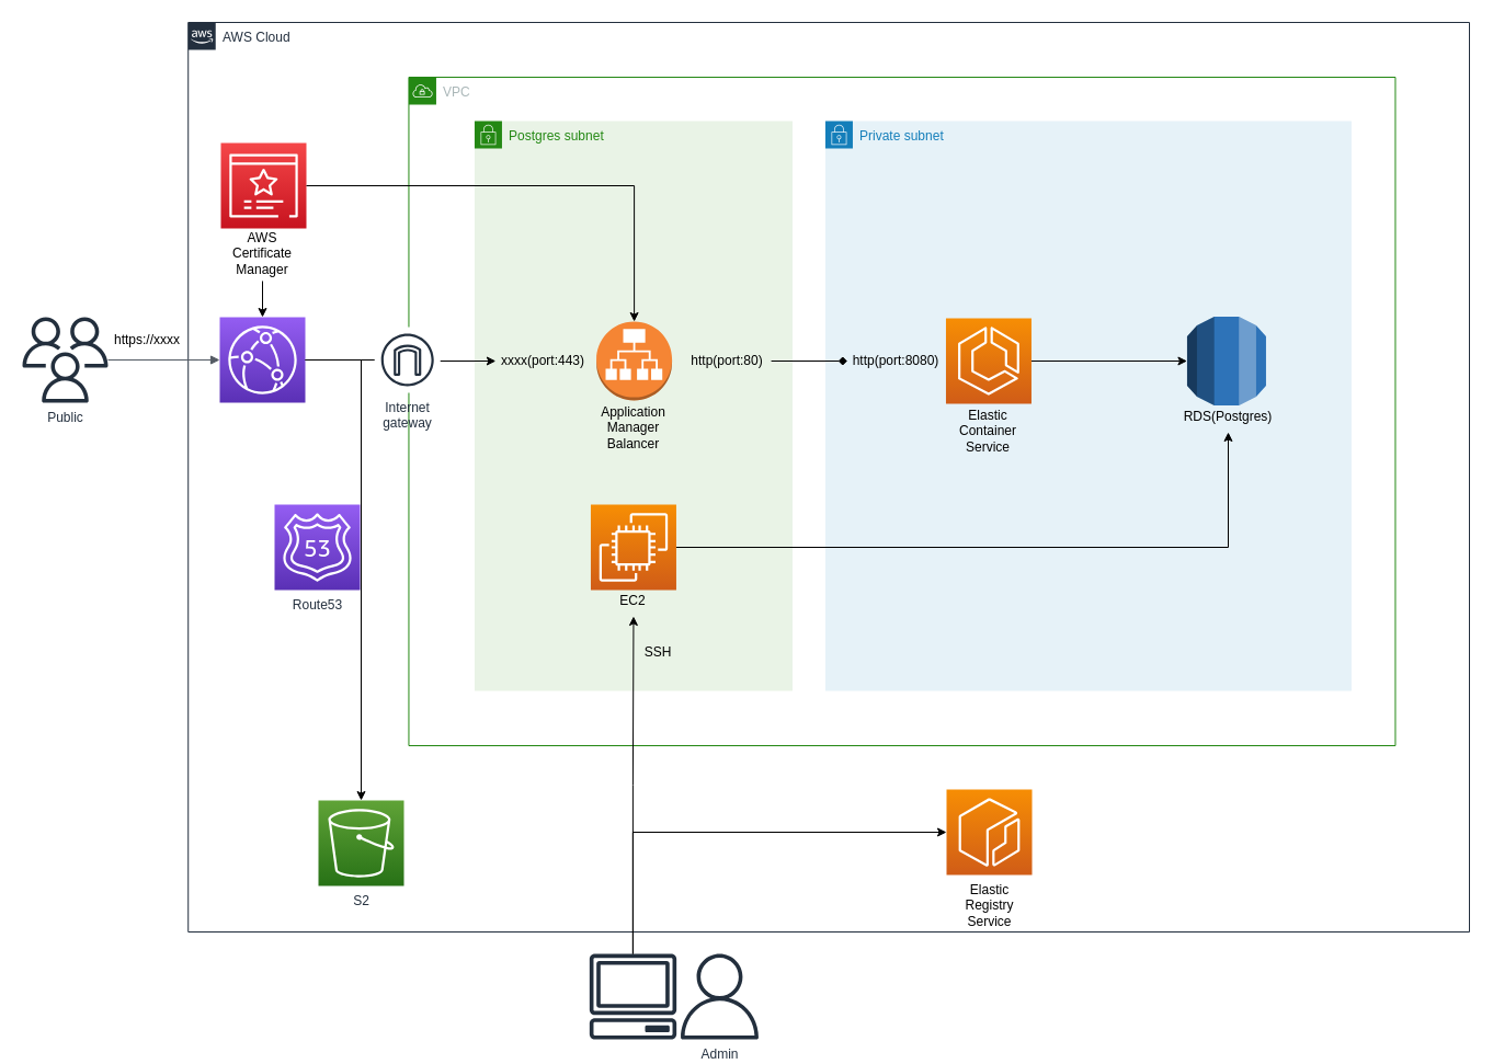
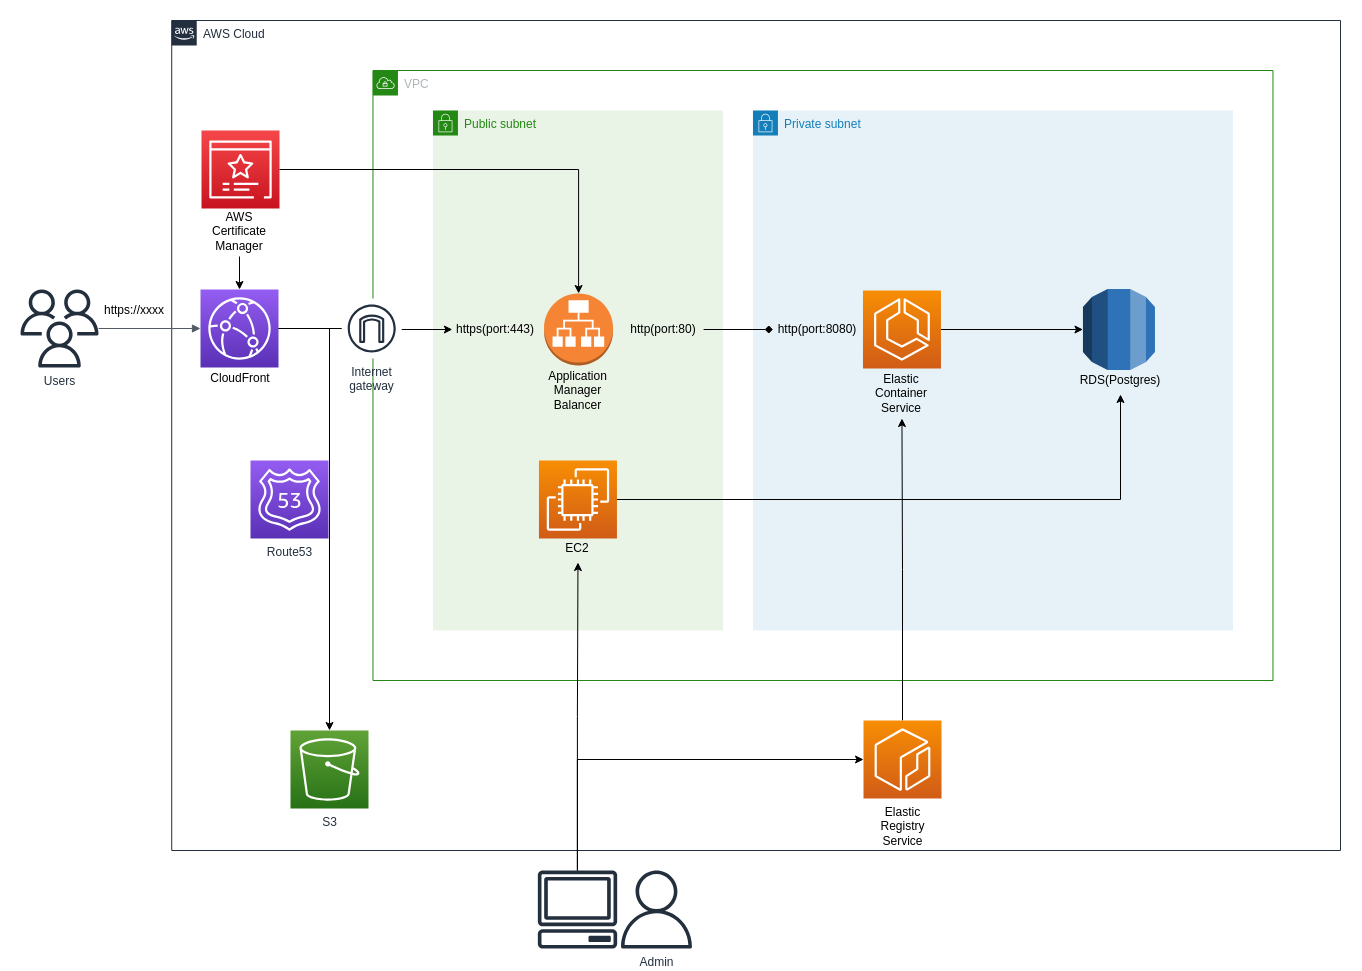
- <mxCell id="4" value="Postgres subnet" style="points=[[0,0],[0.25,0],[0.5,0],[0.75,0],[1,0],[1,0.25],[1,0.5],[1,0.75],[1,1],[0.75,1],[0.5,1],[0.25,1],[0,1],[0,0.75],[0,0.5],[0,0.25]];outlineConnect=0;gradientColor=none;html=1;whiteSpace=wrap;fontSize=12;fontStyle=0;container=1;pointerEvents=0;collapsible=0;recursiveResize=0;shape=mxgraph.aws4.group;grIcon=mxgraph.aws4.group_security_group;grStroke=0;strokeColor=#248814;fillColor=#E9F3E6;verticalAlign=top;align=left;spacingLeft=30;fontColor=#248814;dashed=0;" parent="3" vertex="1"><mxGeometry x="60" y="40" width="290" height="520" as="geometry" /></mxCell>
+ <mxCell id="4" value="Public subnet" style="points=[[0,0],[0.25,0],[0.5,0],[0.75,0],[1,0],[1,0.25],[1,0.5],[1,0.75],[1,1],[0.75,1],[0.5,1],[0.25,1],[0,1],[0,0.75],[0,0.5],[0,0.25]];outlineConnect=0;gradientColor=none;html=1;whiteSpace=wrap;fontSize=12;fontStyle=0;container=1;pointerEvents=0;collapsible=0;recursiveResize=0;shape=mxgraph.aws4.group;grIcon=mxgraph.aws4.group_security_group;grStroke=0;strokeColor=#248814;fillColor=#E9F3E6;verticalAlign=top;align=left;spacingLeft=30;fontColor=#248814;dashed=0;" parent="3" vertex="1"><mxGeometry x="60" y="40" width="290" height="520" as="geometry" /></mxCell>
- <mxCell id="18" value="xxxx(port:443)" style="rounded=0;whiteSpace=wrap;html=1;strokeColor=none;gradientColor=#ffffff;fillColor=none;" parent="8" vertex="1"><mxGeometry x="-300.61" y="208" width="86" height="22" as="geometry" /></mxCell>
+ <mxCell id="18" value="https(port:443)" style="rounded=0;whiteSpace=wrap;html=1;strokeColor=none;gradientColor=#ffffff;fillColor=none;" parent="8" vertex="1"><mxGeometry x="-300.61" y="208" width="86" height="22" as="geometry" /></mxCell>
+ <mxCell id="24" value="CloudFront" style="rounded=0;whiteSpace=wrap;html=1;strokeColor=none;gradientColor=#ffffff;fillColor=none;" parent="8" vertex="1"><mxGeometry x="-552.46" y="257" width="80" height="22" as="geometry" /></mxCell>
- <mxCell id="26" value="Public" style="sketch=0;outlineConnect=0;fontColor=#232F3E;gradientColor=none;fillColor=#232F3D;strokeColor=none;dashed=0;verticalLabelPosition=bottom;verticalAlign=top;align=center;html=1;fontSize=12;fontStyle=0;aspect=fixed;pointerEvents=1;shape=mxgraph.aws4.users;" parent="8" vertex="1"><mxGeometry x="-732.46" y="179" width="78" height="78" as="geometry" /></mxCell>
+ <mxCell id="26" value="Users" style="sketch=0;outlineConnect=0;fontColor=#232F3E;gradientColor=none;fillColor=#232F3D;strokeColor=none;dashed=0;verticalLabelPosition=bottom;verticalAlign=top;align=center;html=1;fontSize=12;fontStyle=0;aspect=fixed;pointerEvents=1;shape=mxgraph.aws4.users;" parent="8" vertex="1"><mxGeometry x="-732.46" y="179" width="78" height="78" as="geometry" /></mxCell>
+ <mxCell id="41" style="edgeStyle=orthogonalEdgeStyle;rounded=0;orthogonalLoop=1;jettySize=auto;html=1;exitX=0.5;exitY=0;exitDx=0;exitDy=0;exitPerimeter=0;entryX=0.5;entryY=1;entryDx=0;entryDy=0;" parent="2" source="42" target="9" edge="1"><mxGeometry relative="1" as="geometry" /></mxCell>
- <mxCell id="7" value="SSH" style="rounded=0;whiteSpace=wrap;html=1;strokeColor=none;gradientColor=#ffffff;fillColor=none;" parent="4" vertex="1"><mxGeometry x="137.54" y="470" width="60" height="30" as="geometry" /></mxCell>
- <mxCell id="32" value="S2" style="sketch=0;points=[[0,0,0],[0.25,0,0],[0.5,0,0],[0.75,0,0],[1,0,0],[0,1,0],[0.25,1,0],[0.5,1,0],[0.75,1,0],[1,1,0],[0,0.25,0],[0,0.5,0],[0,0.75,0],[1,0.25,0],[1,0.5,0],[1,0.75,0]];outlineConnect=0;fontColor=#232F3E;gradientColor=#60A337;gradientDirection=north;fillColor=#277116;strokeColor=#ffffff;dashed=0;verticalLabelPosition=bottom;verticalAlign=top;align=center;html=1;fontSize=12;fontStyle=0;aspect=fixed;shape=mxgraph.aws4.resourceIcon;resIcon=mxgraph.aws4.s3;" parent="2" vertex="1"><mxGeometry x="118.77" y="710" width="78" height="78" as="geometry" /></mxCell>
+ <mxCell id="32" value="S3" style="sketch=0;points=[[0,0,0],[0.25,0,0],[0.5,0,0],[0.75,0,0],[1,0,0],[0,1,0],[0.25,1,0],[0.5,1,0],[0.75,1,0],[1,1,0],[0,0.25,0],[0,0.5,0],[0,0.75,0],[1,0.25,0],[1,0.5,0],[1,0.75,0]];outlineConnect=0;fontColor=#232F3E;gradientColor=#60A337;gradientDirection=north;fillColor=#277116;strokeColor=#ffffff;dashed=0;verticalLabelPosition=bottom;verticalAlign=top;align=center;html=1;fontSize=12;fontStyle=0;aspect=fixed;shape=mxgraph.aws4.resourceIcon;resIcon=mxgraph.aws4.s3;" parent="2" vertex="1"><mxGeometry x="118.77" y="710" width="78" height="78" as="geometry" /></mxCell>
